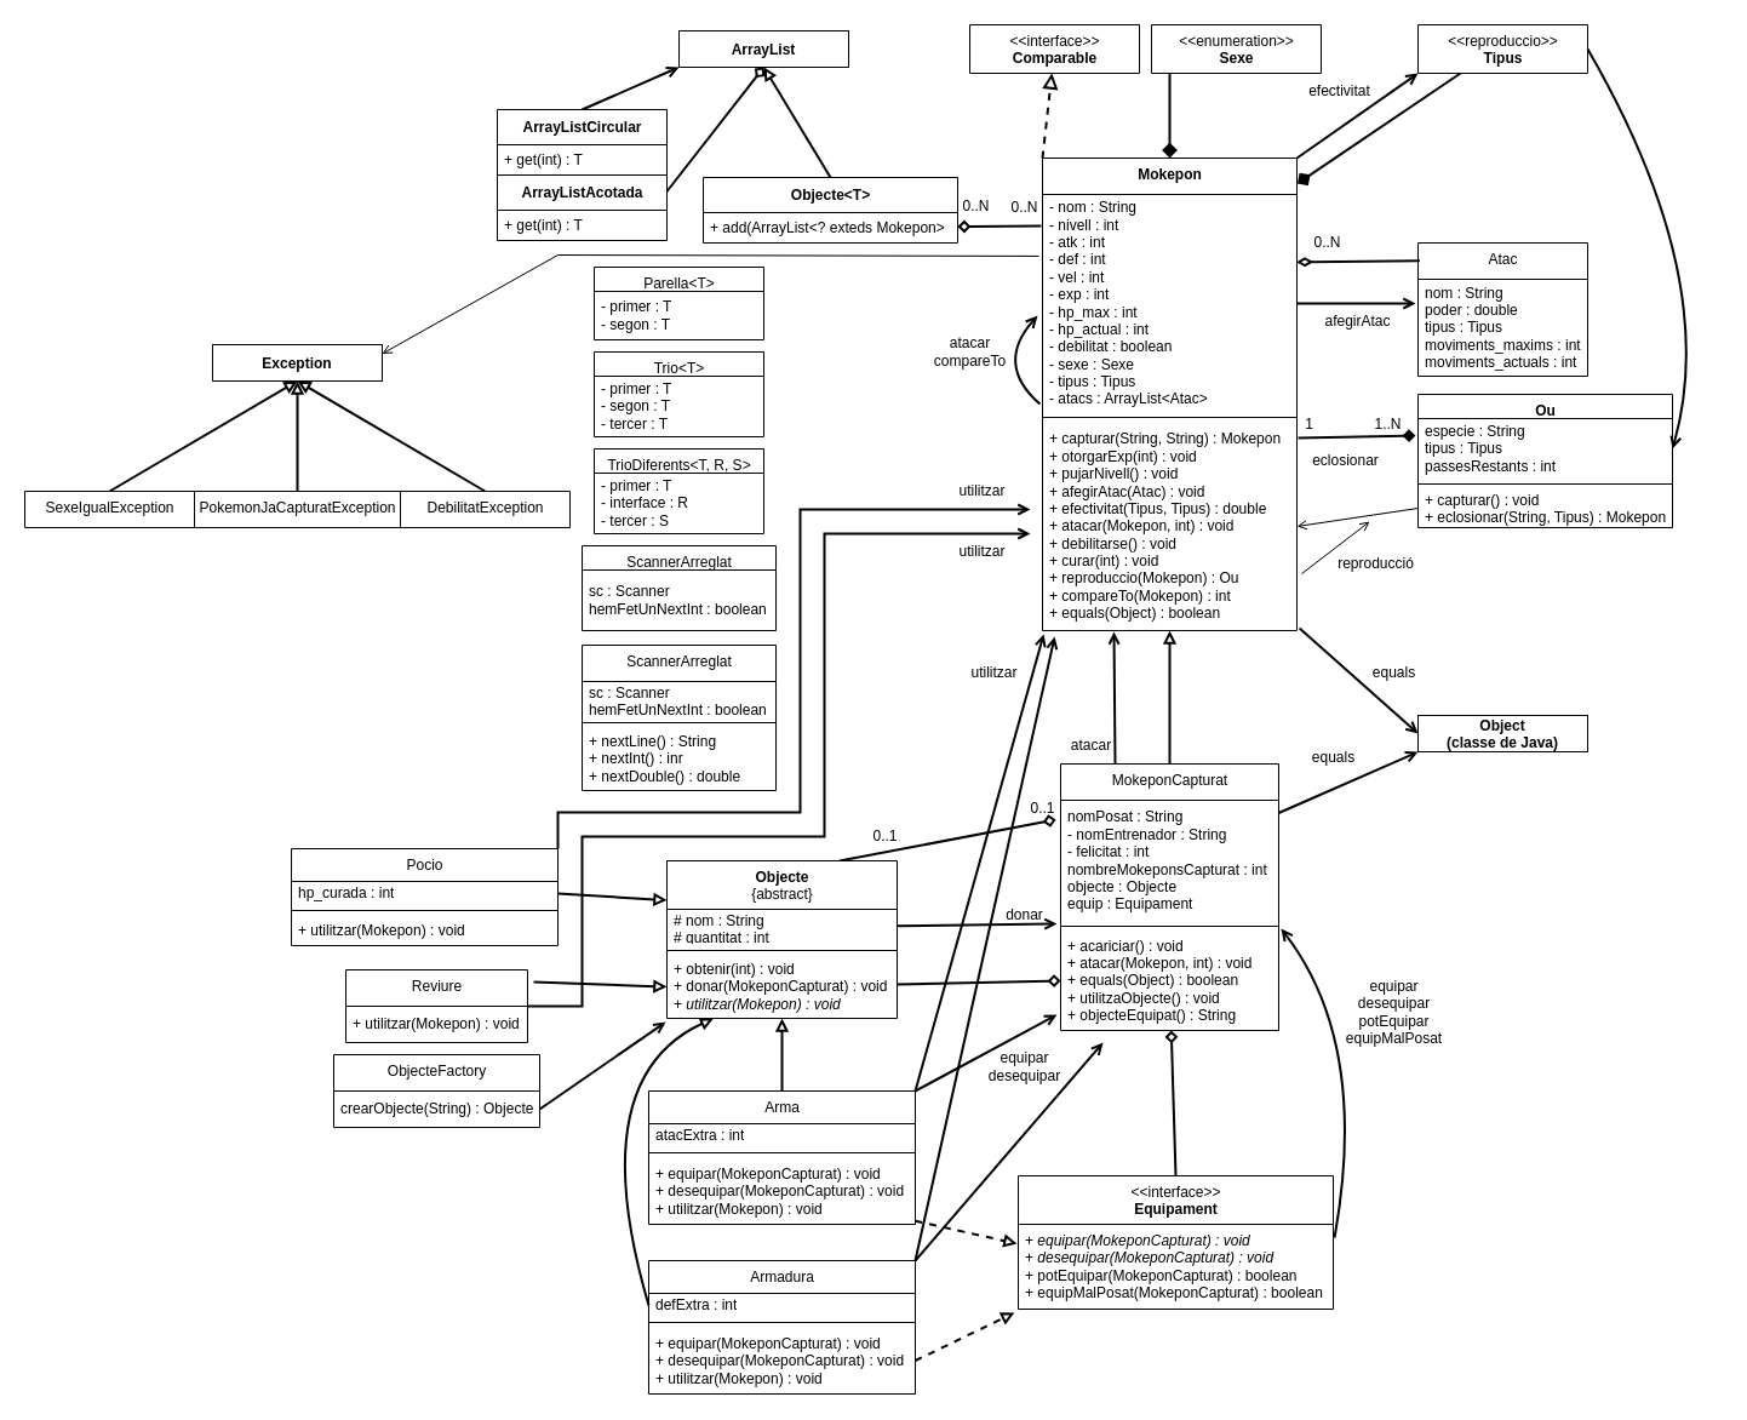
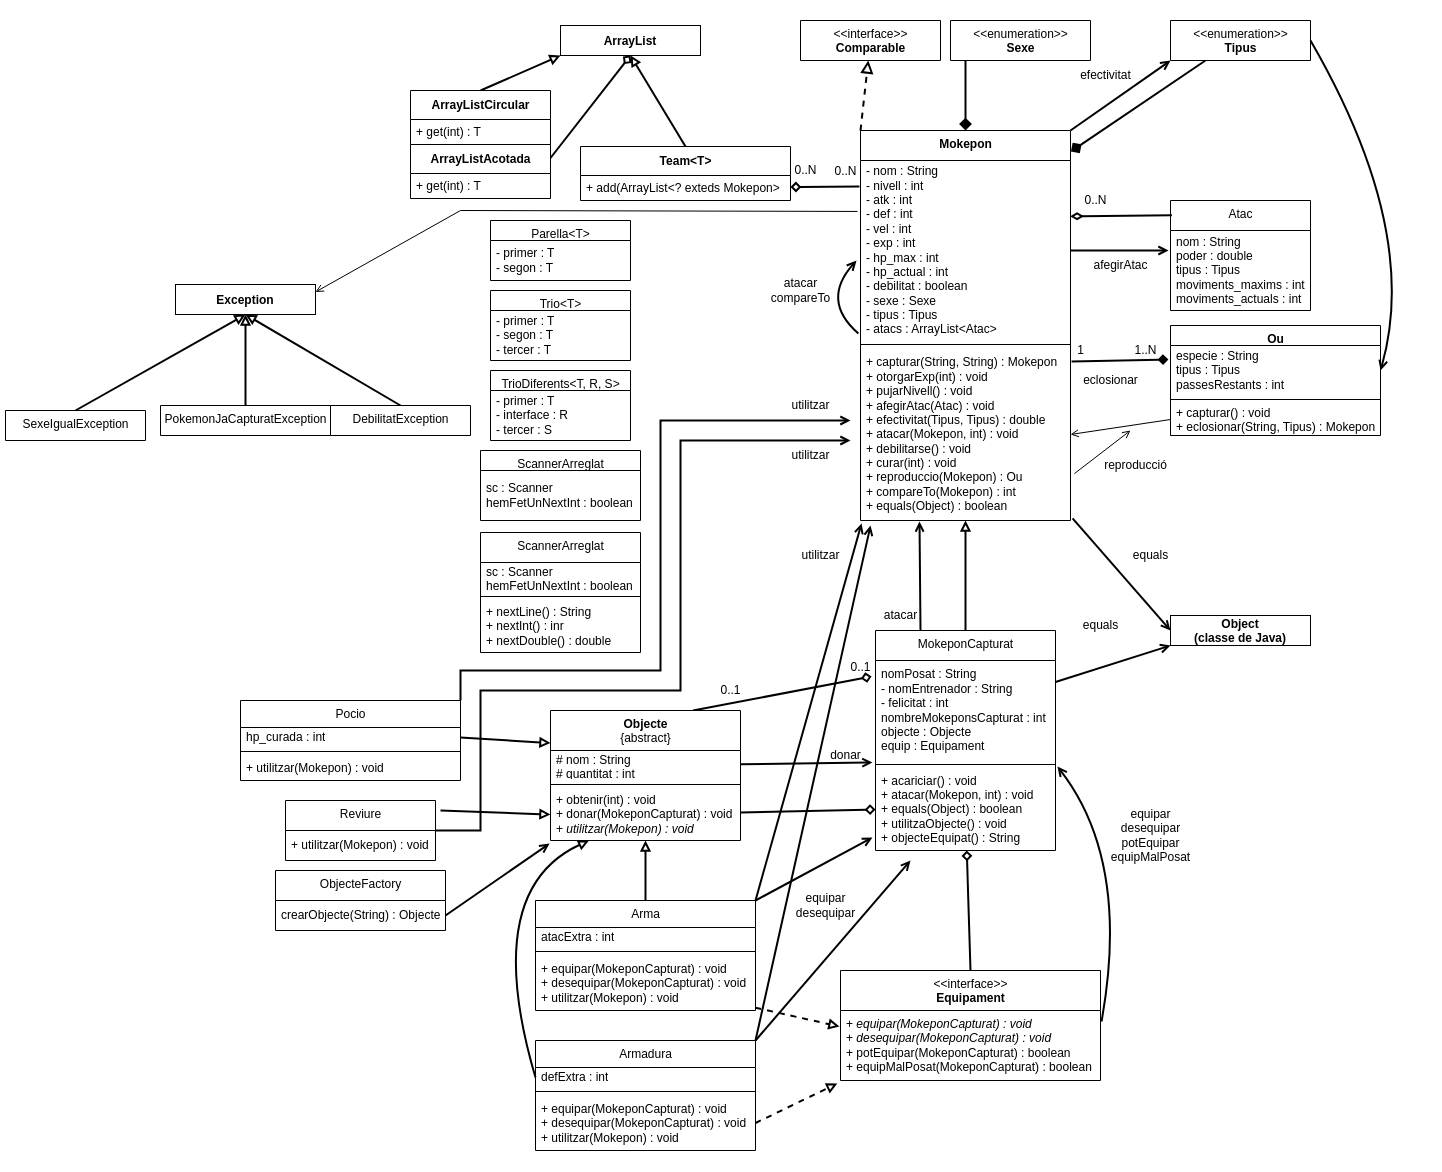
- <mxCell id="10" value="&amp;lt;&amp;lt;reproduccio&amp;gt;&amp;gt;&lt;br&gt;&lt;b&gt;Tipus&lt;/b&gt;" style="swimlane;fontStyle=0;align=center;verticalAlign=top;childLayout=stackLayout;horizontal=1;startSize=45;horizontalStack=0;resizeParent=1;resizeParentMax=0;resizeLast=0;collapsible=0;marginBottom=0;html=1;" parent="1" vertex="1"><mxGeometry x="1170" y="20" width="140" height="40" as="geometry" /></mxCell>
+ <mxCell id="10" value="&amp;lt;&amp;lt;enumeration&amp;gt;&amp;gt;&lt;br&gt;&lt;b&gt;Tipus&lt;/b&gt;" style="swimlane;fontStyle=0;align=center;verticalAlign=top;childLayout=stackLayout;horizontal=1;startSize=45;horizontalStack=0;resizeParent=1;resizeParentMax=0;resizeLast=0;collapsible=0;marginBottom=0;html=1;" parent="1" vertex="1"><mxGeometry x="1170" y="20" width="140" height="40" as="geometry" /></mxCell>
- <mxCell id="30" style="edgeStyle=none;curved=1;html=1;exitX=0.5;exitY=0;exitDx=0;exitDy=0;strokeWidth=2;endArrow=open;endFill=0;entryX=0;entryY=1;entryDx=0;entryDy=0;" parent="1" source="31" target="33" edge="1"><mxGeometry relative="1" as="geometry"><mxPoint x="620" y="60" as="targetPoint" /></mxGeometry></mxCell>
+ <mxCell id="30" style="edgeStyle=none;curved=1;html=1;exitX=0.5;exitY=0;exitDx=0;exitDy=0;strokeWidth=2;endArrow=block;endFill=0;entryX=0;entryY=1;entryDx=0;entryDy=0;" parent="1" source="31" target="33" edge="1"><mxGeometry relative="1" as="geometry"><mxPoint x="620" y="60" as="targetPoint" /></mxGeometry></mxCell>
- <mxCell id="110" value="Objecte&amp;lt;T&amp;gt;" style="swimlane;fontStyle=1;align=center;verticalAlign=middle;childLayout=stackLayout;horizontal=1;startSize=29;horizontalStack=0;resizeParent=1;resizeParentMax=0;resizeLast=0;collapsible=0;marginBottom=0;html=1;" parent="1" vertex="1"><mxGeometry x="580" y="146" width="210" height="54" as="geometry" /></mxCell>
+ <mxCell id="110" value="Team&amp;lt;T&amp;gt;" style="swimlane;fontStyle=1;align=center;verticalAlign=middle;childLayout=stackLayout;horizontal=1;startSize=29;horizontalStack=0;resizeParent=1;resizeParentMax=0;resizeLast=0;collapsible=0;marginBottom=0;html=1;" parent="1" vertex="1"><mxGeometry x="580" y="146" width="210" height="54" as="geometry" /></mxCell>
- <mxCell id="43" value="SexeIgualException" style="swimlane;fontStyle=0;align=center;verticalAlign=top;childLayout=stackLayout;horizontal=1;startSize=30;horizontalStack=0;resizeParent=1;resizeParentMax=0;resizeLast=0;collapsible=0;marginBottom=0;html=1;" parent="1" vertex="1"><mxGeometry x="20" y="405" width="140" height="30" as="geometry" /></mxCell>
+ <mxCell id="43" value="SexeIgualException" style="swimlane;fontStyle=0;align=center;verticalAlign=top;childLayout=stackLayout;horizontal=1;startSize=30;horizontalStack=0;resizeParent=1;resizeParentMax=0;resizeLast=0;collapsible=0;marginBottom=0;html=1;" parent="1" vertex="1"><mxGeometry x="5" y="410" width="140" height="30" as="geometry" /></mxCell>
- <mxCell id="21" value="Object &#10;(classe de Java)" style="fontStyle=1;" parent="1" vertex="1"><mxGeometry x="1170" y="590" width="140" height="30" as="geometry" /></mxCell>
+ <mxCell id="21" value="Object &#10;(classe de Java)" style="fontStyle=1;" parent="1" vertex="1"><mxGeometry x="1170" y="615" width="140" height="30" as="geometry" /></mxCell>
- <mxCell id="95" value="equipar&lt;br&gt;desequipar&lt;br&gt;" style="text;html=1;align=center;verticalAlign=middle;resizable=0;points=[];autosize=1;strokeColor=none;fillColor=none;" parent="1" vertex="1"><mxGeometry x="805" y="860" width="80" height="40" as="geometry" /></mxCell>
+ <mxCell id="95" value="equipar&lt;br&gt;desequipar&lt;br&gt;" style="text;html=1;align=center;verticalAlign=middle;resizable=0;points=[];autosize=1;strokeColor=none;fillColor=none;" parent="1" vertex="1"><mxGeometry x="785" y="885" width="80" height="40" as="geometry" /></mxCell>
